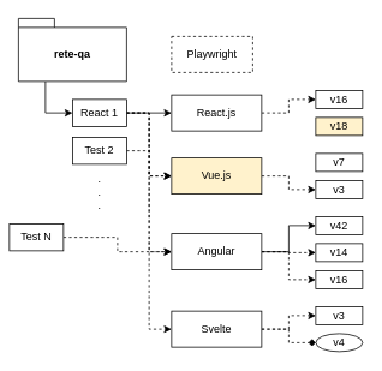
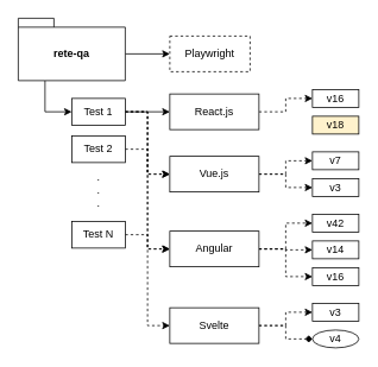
+ <mxCell id="3" style="edgeStyle=orthogonalEdgeStyle;rounded=0;orthogonalLoop=1;jettySize=auto;html=1;exitX=0;exitY=0;exitDx=120;exitDy=40;exitPerimeter=0;entryX=0;entryY=0.5;entryDx=0;entryDy=0;" edge="1" parent="1" source="5" target="2"><mxGeometry relative="1" as="geometry" /></mxCell>
- <mxCell id="12" value="React 1" style="rounded=0;whiteSpace=wrap;html=1;" vertex="1" parent="1"><mxGeometry x="80" y="110" width="60" height="30" as="geometry" /></mxCell>
+ <mxCell id="12" value="Test 1" style="rounded=0;whiteSpace=wrap;html=1;" vertex="1" parent="1"><mxGeometry x="80" y="110" width="60" height="30" as="geometry" /></mxCell>
+ <mxCell id="22" style="edgeStyle=orthogonalEdgeStyle;rounded=0;orthogonalLoop=1;jettySize=auto;html=1;exitX=1;exitY=0.5;exitDx=0;exitDy=0;entryX=0;entryY=0.5;entryDx=0;entryDy=0;dashed=1;" edge="1" parent="1" source="24" target="30"><mxGeometry relative="1" as="geometry" /></mxCell>
- <mxCell id="24" value="Vue.js" style="rounded=0;whiteSpace=wrap;html=1;fillColor=#fff2cc;" vertex="1" parent="1"><mxGeometry x="190" y="175" width="100" height="40" as="geometry" /></mxCell>
+ <mxCell id="24" value="Vue.js" style="rounded=0;whiteSpace=wrap;html=1;" vertex="1" parent="1"><mxGeometry x="190" y="175" width="100" height="40" as="geometry" /></mxCell>
- <mxCell id="18" style="edgeStyle=orthogonalEdgeStyle;rounded=0;orthogonalLoop=1;jettySize=auto;html=1;exitX=1;exitY=0.5;exitDx=0;exitDy=0;entryX=0;entryY=0.5;entryDx=0;entryDy=0;dashed=0;" edge="1" parent="1" source="21" target="32"><mxGeometry relative="1" as="geometry" /></mxCell>
+ <mxCell id="18" style="edgeStyle=orthogonalEdgeStyle;rounded=0;orthogonalLoop=1;jettySize=auto;html=1;exitX=1;exitY=0.5;exitDx=0;exitDy=0;entryX=0;entryY=0.5;entryDx=0;entryDy=0;dashed=1;" edge="1" parent="1" source="21" target="32"><mxGeometry relative="1" as="geometry" /></mxCell>
- <mxCell id="16" value="Test N" style="rounded=0;whiteSpace=wrap;html=1;" vertex="1" parent="1"><mxGeometry x="10" y="248" width="60" height="30" as="geometry" /></mxCell>
+ <mxCell id="16" value="Test N" style="rounded=0;whiteSpace=wrap;html=1;" vertex="1" parent="1"><mxGeometry x="80" y="248" width="60" height="30" as="geometry" /></mxCell>
